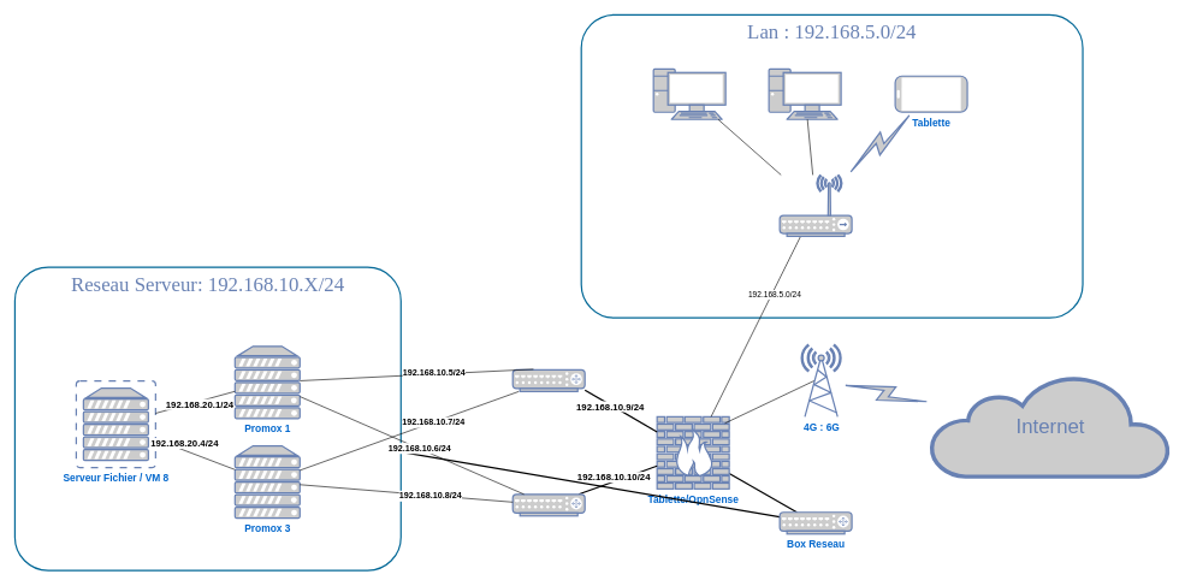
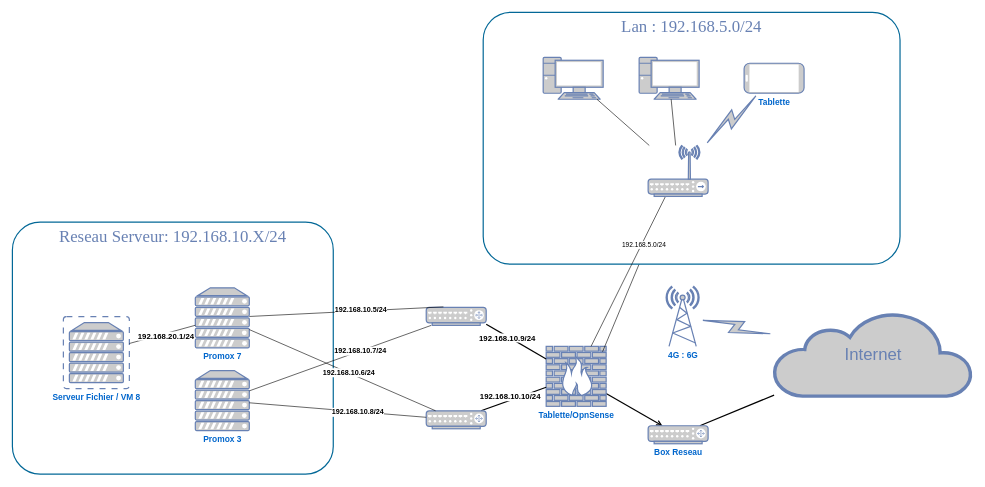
- <mxCell id="11" value="" style="endArrow=none;html=1;entryX=0.33;entryY=0.5;entryDx=0;entryDy=0;entryPerimeter=0;exitX=0.94;exitY=0.09;exitDx=0;exitDy=0;exitPerimeter=0;" parent="1" source="4" target="12" edge="1"><mxGeometry width="50" height="50" relative="1" as="geometry"><mxPoint x="990" y="545" as="sourcePoint" /><mxPoint x="1090" y="530.04" as="targetPoint" /></mxGeometry></mxCell>
+ <mxCell id="11" value="" style="endArrow=none;html=1;exitX=0.94;exitY=0.09;exitDx=0;exitDy=0;exitPerimeter=0;" parent="1" source="4" target="23" edge="1"><mxGeometry width="50" height="50" relative="1" as="geometry"><mxPoint x="990" y="545" as="sourcePoint" /><mxPoint x="1090" y="530.04" as="targetPoint" /></mxGeometry></mxCell>
- <mxCell id="16" value="&lt;b&gt;&lt;font style=&quot;font-size: 14px&quot;&gt;Promox 1&lt;/font&gt;&lt;/b&gt;" style="fontColor=#0066CC;verticalAlign=top;verticalLabelPosition=bottom;labelPosition=center;align=center;html=1;outlineConnect=0;fillColor=#CCCCCC;strokeColor=#6881B3;gradientColor=none;gradientDirection=north;strokeWidth=2;shape=mxgraph.networks.server;" parent="1" vertex="1"><mxGeometry x="325" y="479.41" width="90" height="100" as="geometry" /></mxCell>
+ <mxCell id="16" value="&lt;b&gt;&lt;font style=&quot;font-size: 14px&quot;&gt;Promox 7&lt;/font&gt;&lt;/b&gt;" style="fontColor=#0066CC;verticalAlign=top;verticalLabelPosition=bottom;labelPosition=center;align=center;html=1;outlineConnect=0;fillColor=#CCCCCC;strokeColor=#6881B3;gradientColor=none;gradientDirection=north;strokeWidth=2;shape=mxgraph.networks.server;" parent="1" vertex="1"><mxGeometry x="325" y="479.41" width="90" height="100" as="geometry" /></mxCell>
- <mxCell id="21" value="" style="endArrow=none;html=1;" parent="1" source="18" target="17" edge="1"><mxGeometry width="50" height="50" relative="1" as="geometry"><mxPoint x="205" y="1027.41" as="sourcePoint" /><mxPoint x="255" y="977.41" as="targetPoint" /></mxGeometry></mxCell>
- <mxCell id="22" value="&lt;b&gt;&lt;font style=&quot;font-size: 13px&quot;&gt;192.168.20.4/24&lt;/font&gt;&lt;/b&gt;" style="edgeLabel;html=1;align=center;verticalAlign=middle;resizable=0;points=[];" parent="21" vertex="1" connectable="0"><mxGeometry x="0.269" y="2" relative="1" as="geometry"><mxPoint y="-11.76" as="offset" /></mxGeometry></mxCell>
- <mxCell id="9" style="edgeStyle=none;html=1;labelBackgroundColor=none;endArrow=none;endFill=0;strokeWidth=2;fontFamily=Verdana;fontSize=28;fontColor=#6881B3;" parent="1" source="10" target="2" edge="1"><mxGeometry relative="1" as="geometry" /></mxCell>
+ <mxCell id="9" style="edgeStyle=none;html=1;labelBackgroundColor=none;endArrow=none;endFill=0;strokeWidth=2;fontFamily=Verdana;fontSize=28;fontColor=#6881B3;" parent="1" source="10" target="8" edge="1"><mxGeometry relative="1" as="geometry" /></mxCell>
- <mxCell id="3" style="edgeStyle=none;html=1;labelBackgroundColor=none;endArrow=none;endFill=0;strokeWidth=2;fontFamily=Verdana;fontSize=28;fontColor=#6881B3;" parent="1" source="4" target="10" edge="1"><mxGeometry relative="1" as="geometry"><mxPoint x="1080" y="567" as="targetPoint" /></mxGeometry></mxCell>
+ <mxCell id="3" style="edgeStyle=none;html=1;labelBackgroundColor=none;endArrow=open;endFill=0;strokeWidth=2;fontFamily=Verdana;fontSize=28;fontColor=#6881B3;" parent="1" source="4" target="10" edge="1"><mxGeometry relative="1" as="geometry"><mxPoint x="1080" y="567" as="targetPoint" /></mxGeometry></mxCell>
